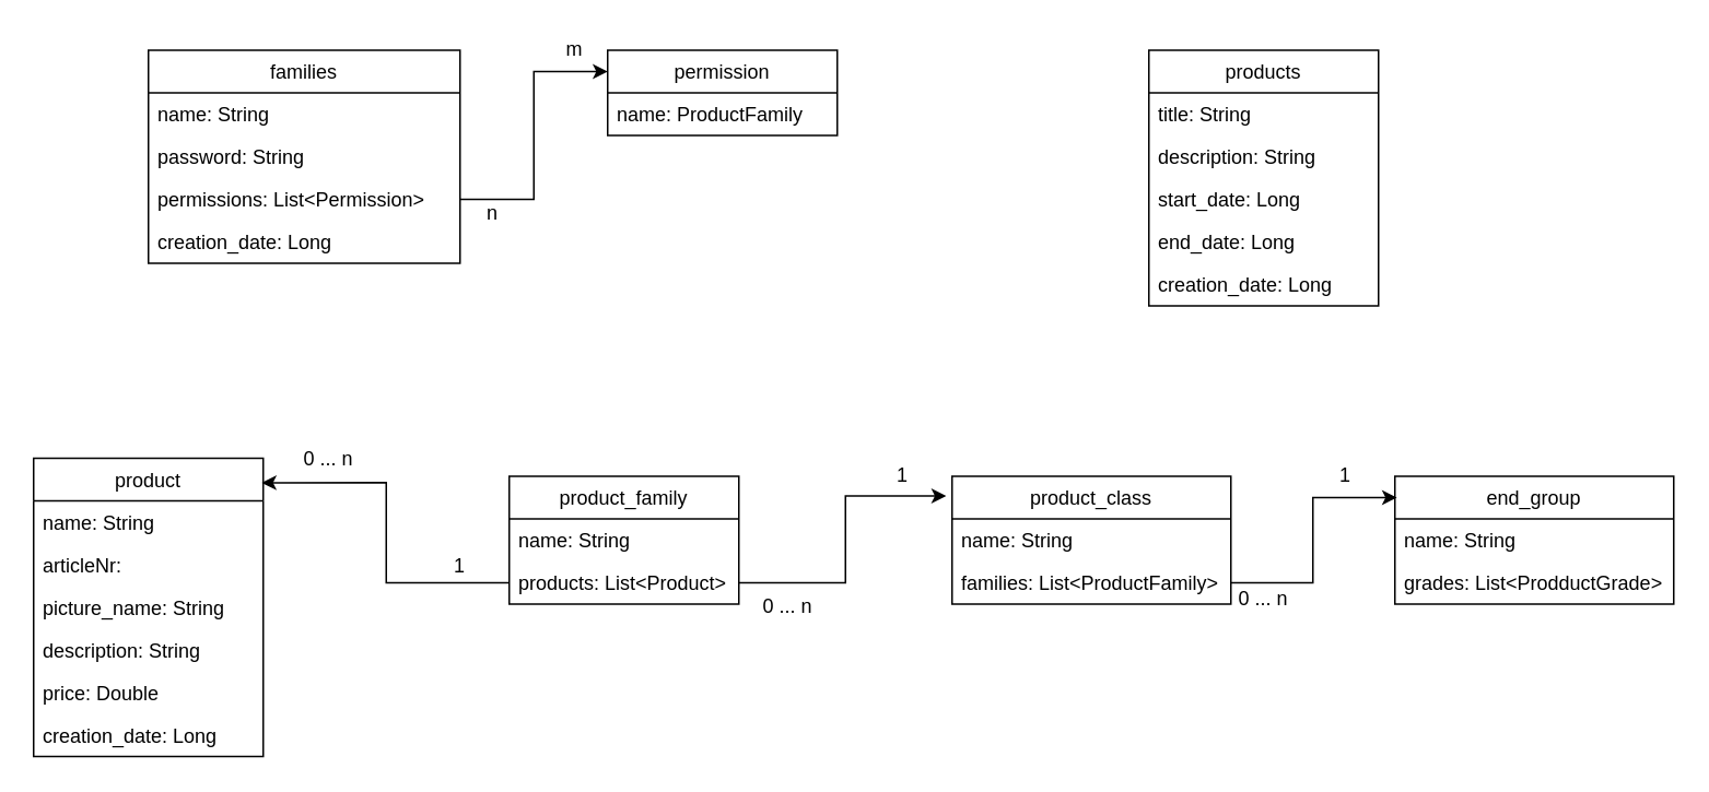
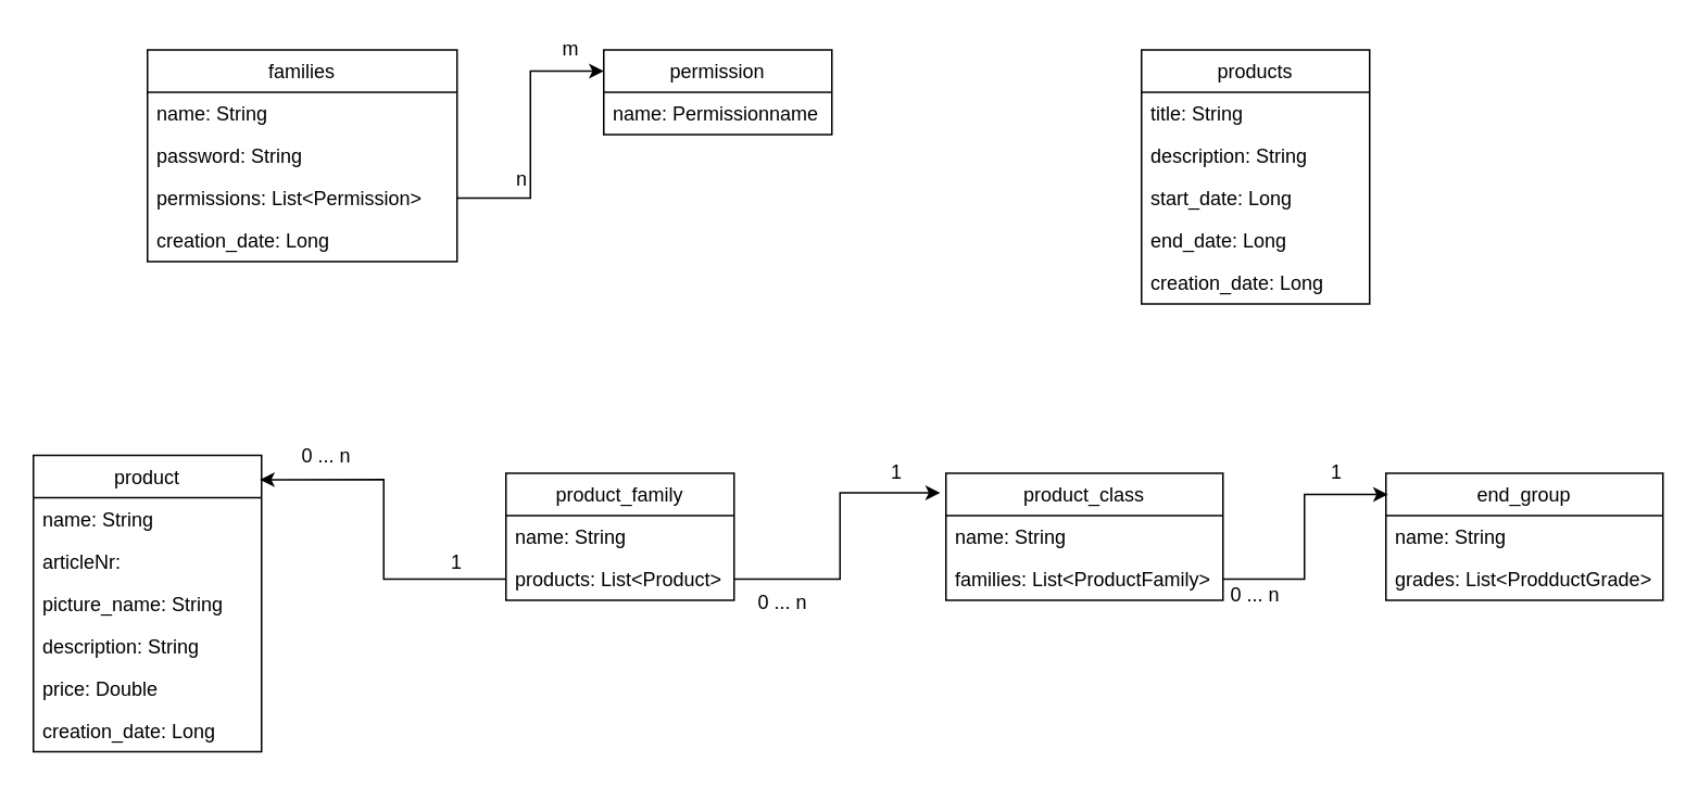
- <mxCell id="9" value="name: ProductFamily" style="text;strokeColor=none;fillColor=none;align=left;verticalAlign=top;spacingLeft=4;spacingRight=4;overflow=hidden;rotatable=0;points=[[0,0.5],[1,0.5]];portConstraint=eastwest;" parent="8" vertex="1"><mxGeometry y="26" width="140" height="26" as="geometry" /></mxCell>
+ <mxCell id="9" value="name: Permissionname" style="text;strokeColor=none;fillColor=none;align=left;verticalAlign=top;spacingLeft=4;spacingRight=4;overflow=hidden;rotatable=0;points=[[0,0.5],[1,0.5]];portConstraint=eastwest;" parent="8" vertex="1"><mxGeometry y="26" width="140" height="26" as="geometry" /></mxCell>
- <mxCell id="10" value="n" style="text;html=1;strokeColor=none;fillColor=none;align=center;verticalAlign=middle;whiteSpace=wrap;rounded=0;" parent="1" vertex="1"><mxGeometry x="280" y="120" width="40" height="20" as="geometry" /></mxCell>
+ <mxCell id="10" value="n" style="text;html=1;strokeColor=none;fillColor=none;align=center;verticalAlign=middle;whiteSpace=wrap;rounded=0;" parent="1" vertex="1"><mxGeometry x="300" y="100" width="40" height="20" as="geometry" /></mxCell>
